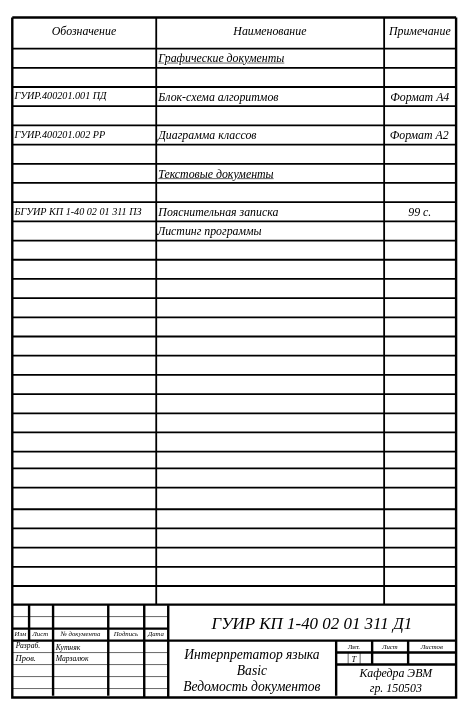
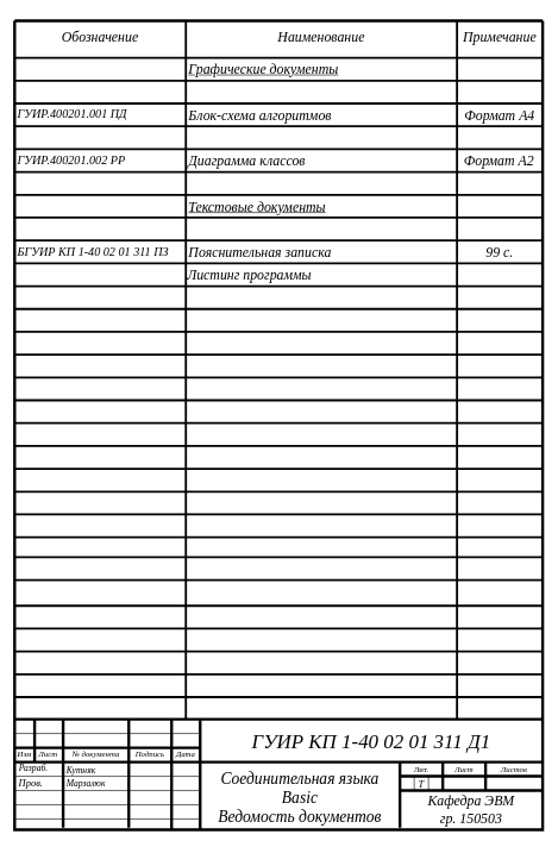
- <mxCell id="26" value="&lt;div style=&quot;&quot;&gt;&lt;p style=&quot;margin: 0px; direction: ltr;&quot;&gt;&lt;font&gt;&lt;span style=&quot;font-size: 22.58px;&quot;&gt;&lt;i&gt;Интерпретатор языка&lt;/i&gt;&lt;/span&gt;&lt;/font&gt;&lt;/p&gt;&lt;p style=&quot;margin: 0px; direction: ltr;&quot;&gt;&lt;span style=&quot;font-size: 22.58px;&quot;&gt;&lt;i&gt;Basic&lt;/i&gt;&lt;/span&gt;&lt;/p&gt;&lt;p style=&quot;margin: 0px; direction: ltr;&quot;&gt;&lt;font&gt;&lt;span style=&quot;font-size: 22.58px;&quot;&gt;&lt;i&gt;Ведомость документов&lt;/i&gt;&lt;/span&gt;&lt;/font&gt;&lt;/p&gt;&lt;/div&gt;" style="verticalAlign=middle;align=center;vsdxID=83;fillColor=none;gradientColor=none;shape=stencil(nZBLDoAgDERP0z3SIyjew0SURgSD+Lu9kMZoXLhwN9O+tukAlrNpJg1SzDH4QW/URgNYgZTkjA4UkwJUgGXng+6DX1zLfmoymdXo17xh5zmRJ6Q42BWCfc2oJfdAr+Yv+AP9Cb7OJ3H/2JG1HNGz/84klThPVCc=);strokeColor=none;spacingTop=-1;spacingBottom=-1;spacingLeft=-1;spacingRight=-1;points=[];labelBackgroundColor=none;rounded=0;html=1;whiteSpace=wrap;fontFamily=GOST type B;fontSource=https%3A%2F%2Fdrive.google.com%2Fuc%3Fexport%3Ddownload%26id%3D1UrnLVkHcLbHLojcf2ejICCGZ1GY9liKW;" parent="1" vertex="1"><mxGeometry x="280" y="1070" width="280" height="94" as="geometry" /></mxCell>
+ <mxCell id="26" value="&lt;div style=&quot;&quot;&gt;&lt;p style=&quot;margin: 0px; direction: ltr;&quot;&gt;&lt;font&gt;&lt;span style=&quot;font-size: 22.58px;&quot;&gt;&lt;i&gt;Соединительная языка&lt;/i&gt;&lt;/span&gt;&lt;/font&gt;&lt;/p&gt;&lt;p style=&quot;margin: 0px; direction: ltr;&quot;&gt;&lt;span style=&quot;font-size: 22.58px;&quot;&gt;&lt;i&gt;Basic&lt;/i&gt;&lt;/span&gt;&lt;/p&gt;&lt;p style=&quot;margin: 0px; direction: ltr;&quot;&gt;&lt;font&gt;&lt;span style=&quot;font-size: 22.58px;&quot;&gt;&lt;i&gt;Ведомость документов&lt;/i&gt;&lt;/span&gt;&lt;/font&gt;&lt;/p&gt;&lt;/div&gt;" style="verticalAlign=middle;align=center;vsdxID=83;fillColor=none;gradientColor=none;shape=stencil(nZBLDoAgDERP0z3SIyjew0SURgSD+Lu9kMZoXLhwN9O+tukAlrNpJg1SzDH4QW/URgNYgZTkjA4UkwJUgGXng+6DX1zLfmoymdXo17xh5zmRJ6Q42BWCfc2oJfdAr+Yv+AP9Cb7OJ3H/2JG1HNGz/84klThPVCc=);strokeColor=none;spacingTop=-1;spacingBottom=-1;spacingLeft=-1;spacingRight=-1;points=[];labelBackgroundColor=none;rounded=0;html=1;whiteSpace=wrap;fontFamily=GOST type B;fontSource=https%3A%2F%2Fdrive.google.com%2Fuc%3Fexport%3Ddownload%26id%3D1UrnLVkHcLbHLojcf2ejICCGZ1GY9liKW;" parent="1" vertex="1"><mxGeometry x="280" y="1070" width="280" height="94" as="geometry" /></mxCell>
